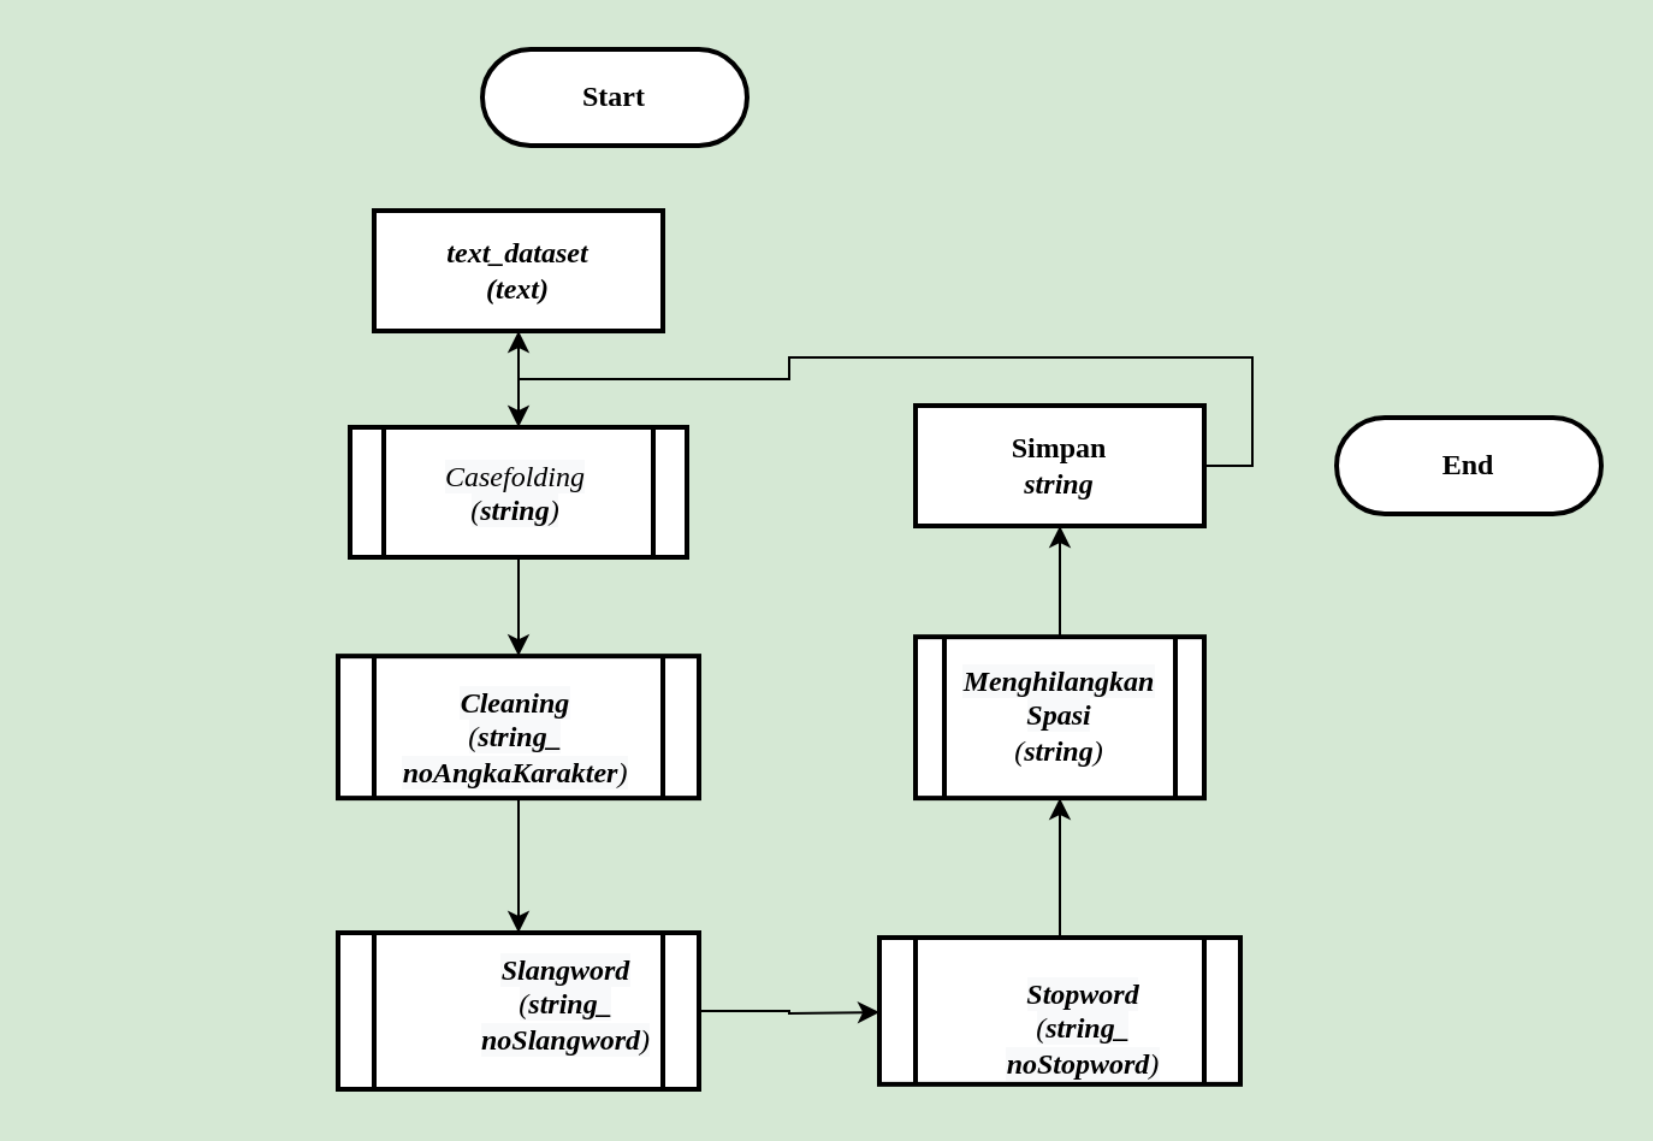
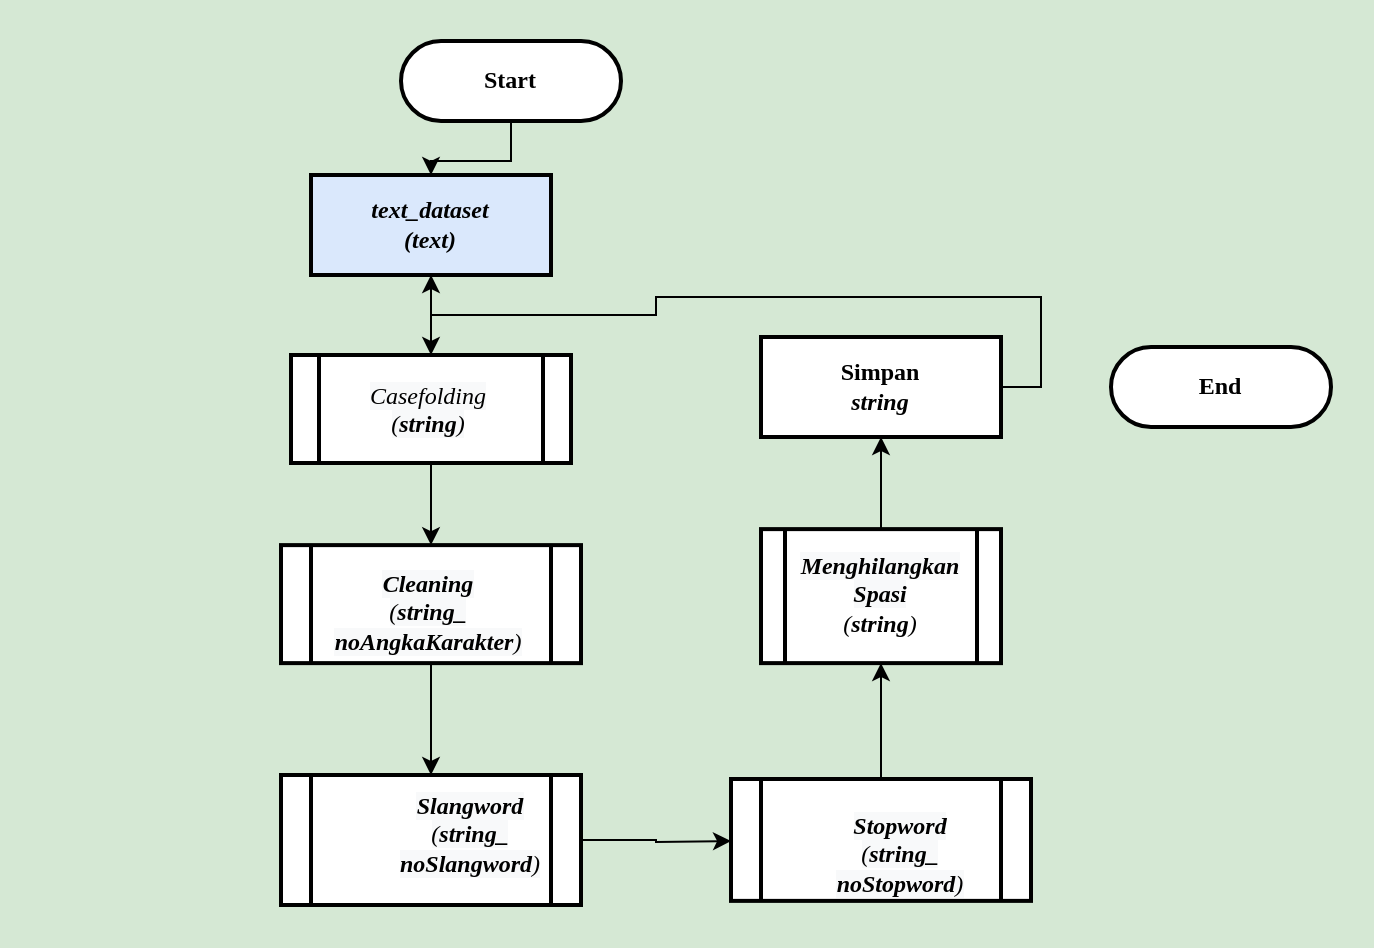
+ <mxCell id="14" style="edgeStyle=orthogonalEdgeStyle;rounded=0;orthogonalLoop=1;jettySize=auto;html=1;entryX=0.5;entryY=0;entryDx=0;entryDy=0;" parent="1" source="15" target="17" edge="1"><mxGeometry relative="1" as="geometry"><mxPoint x="154" y="34" as="targetPoint" /></mxGeometry></mxCell>
- <mxCell id="17" value="&lt;b&gt;&lt;font face=&quot;Times New Roman&quot;&gt;&lt;i&gt;text_dataset&lt;br&gt;(text)&lt;/i&gt;&lt;br&gt;&lt;/font&gt;&lt;/b&gt;" style="rounded=1;whiteSpace=wrap;html=1;absoluteArcSize=1;arcSize=0;strokeWidth=2;fontSize=12;" parent="1" vertex="1"><mxGeometry x="155" y="87" width="120" height="50" as="geometry" /></mxCell>
+ <mxCell id="17" value="&lt;b&gt;&lt;font face=&quot;Times New Roman&quot;&gt;&lt;i&gt;text_dataset&lt;br&gt;(text)&lt;/i&gt;&lt;br&gt;&lt;/font&gt;&lt;/b&gt;" style="rounded=1;whiteSpace=wrap;html=1;absoluteArcSize=1;arcSize=0;strokeWidth=2;fontSize=12;fillColor=#dae8fc;" parent="1" vertex="1"><mxGeometry x="155" y="87" width="120" height="50" as="geometry" /></mxCell>
